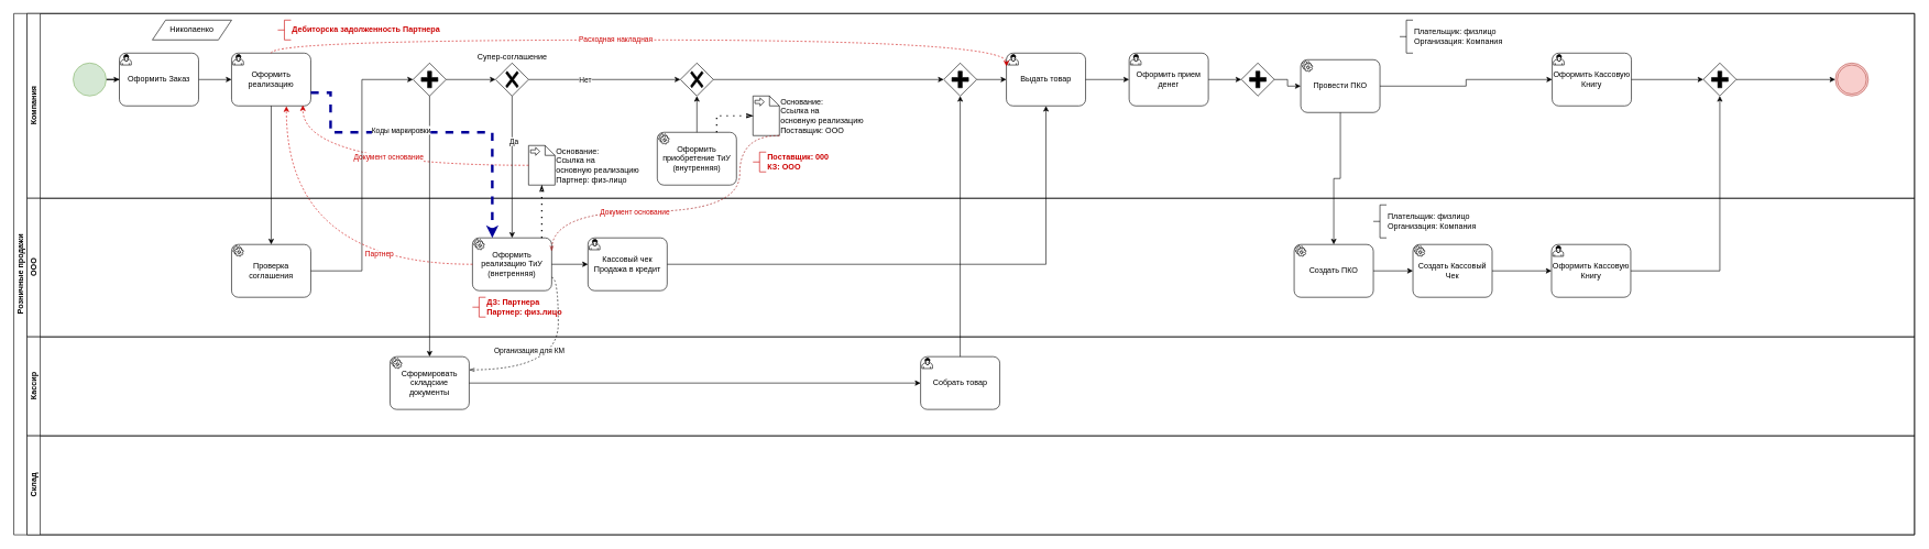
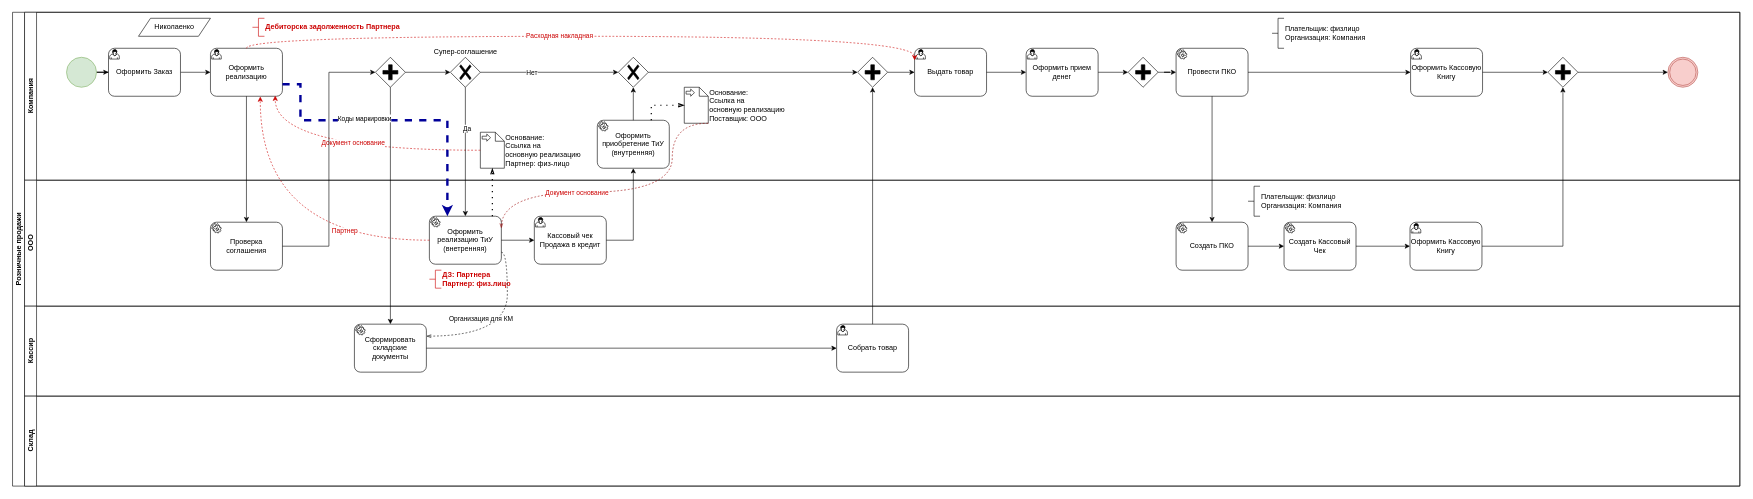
- <mxCell id="37" value="Провести ПКО" style="points=[[0.25,0,0],[0.5,0,0],[0.75,0,0],[1,0.25,0],[1,0.5,0],[1,0.75,0],[0.75,1,0],[0.5,1,0],[0.25,1,0],[0,0.75,0],[0,0.5,0],[0,0.25,0]];shape=mxgraph.bpmn.task;whiteSpace=wrap;rectStyle=rounded;size=10;html=1;container=1;expand=0;collapsible=0;taskMarker=service;" vertex="1" parent="3"><mxGeometry x="1930" y="70" width="120" height="80" as="geometry" /></mxCell>
+ <mxCell id="37" value="Провести ПКО" style="points=[[0.25,0,0],[0.5,0,0],[0.75,0,0],[1,0.25,0],[1,0.5,0],[1,0.75,0],[0.75,1,0],[0.5,1,0],[0.25,1,0],[0,0.75,0],[0,0.5,0],[0,0.25,0]];shape=mxgraph.bpmn.task;whiteSpace=wrap;rectStyle=rounded;size=10;html=1;container=1;expand=0;collapsible=0;taskMarker=service;" vertex="1" parent="3"><mxGeometry x="1920" y="60" width="120" height="80" as="geometry" /></mxCell>
- <mxCell id="29" value="&lt;div&gt;&lt;font color=&quot;#cc0000&quot;&gt;&lt;b&gt;Поставщик: 000&lt;/b&gt;&lt;/font&gt;&lt;/div&gt;&lt;font color=&quot;#cc0000&quot;&gt;&lt;b&gt;КЗ: ООО&lt;/b&gt;&lt;/font&gt;" style="html=1;shape=mxgraph.flowchart.annotation_2;align=left;labelPosition=right;strokeColor=#CC0000;" vertex="1" parent="3"><mxGeometry x="1100" y="210" width="20" height="30" as="geometry" /></mxCell>
- <mxCell id="78" style="edgeStyle=orthogonalEdgeStyle;rounded=0;orthogonalLoop=1;jettySize=auto;html=1;exitX=1;exitY=0.5;exitDx=0;exitDy=0;exitPerimeter=0;" edge="1" parent="2" source="55" target="17"><mxGeometry relative="1" as="geometry" /></mxCell>
+ <mxCell id="78" style="edgeStyle=orthogonalEdgeStyle;rounded=0;orthogonalLoop=1;jettySize=auto;html=1;exitX=1;exitY=0.5;exitDx=0;exitDy=0;exitPerimeter=0;" edge="1" parent="2" source="55" target="26"><mxGeometry relative="1" as="geometry" /></mxCell>
